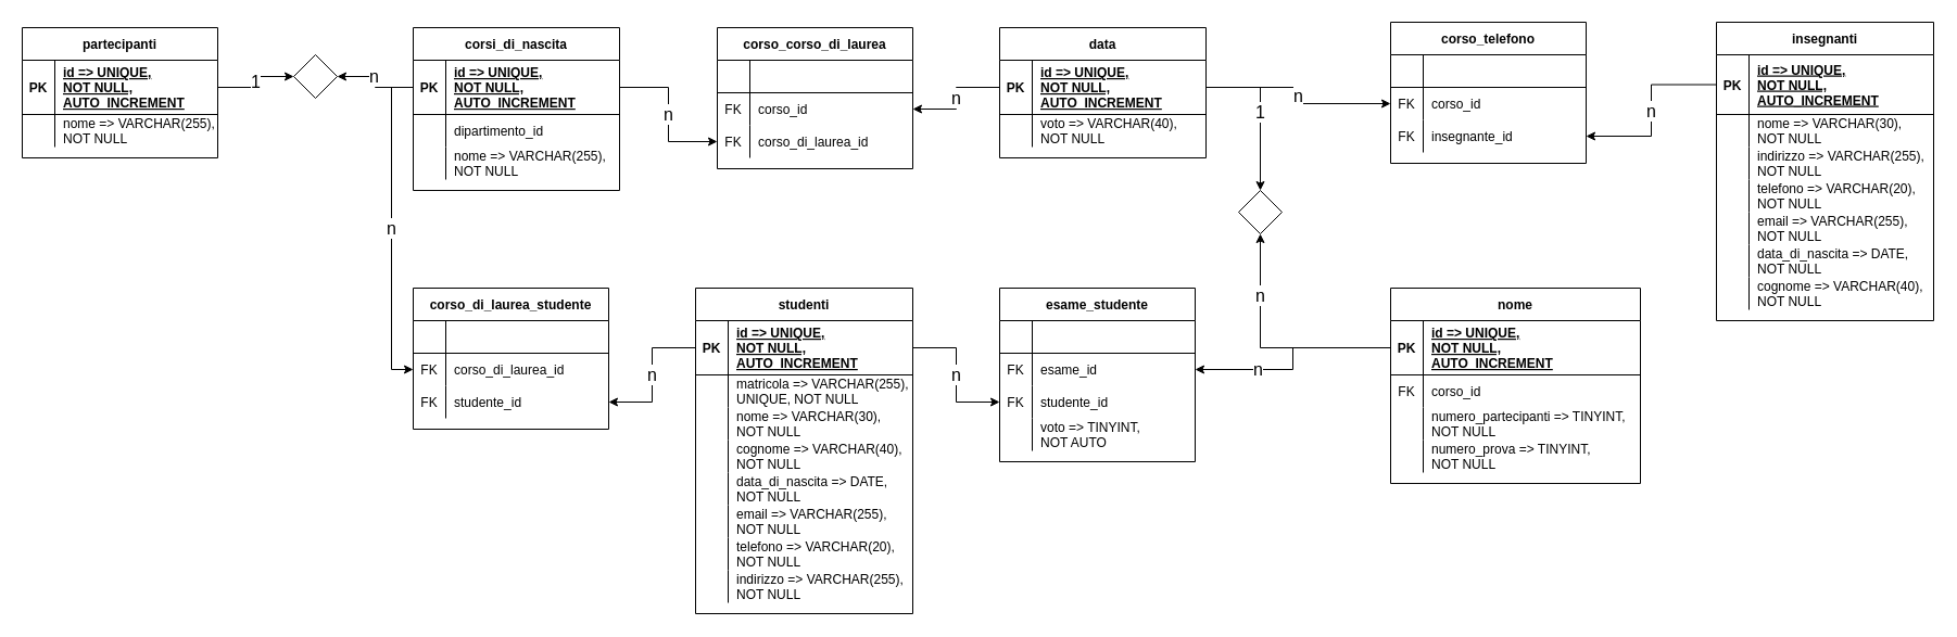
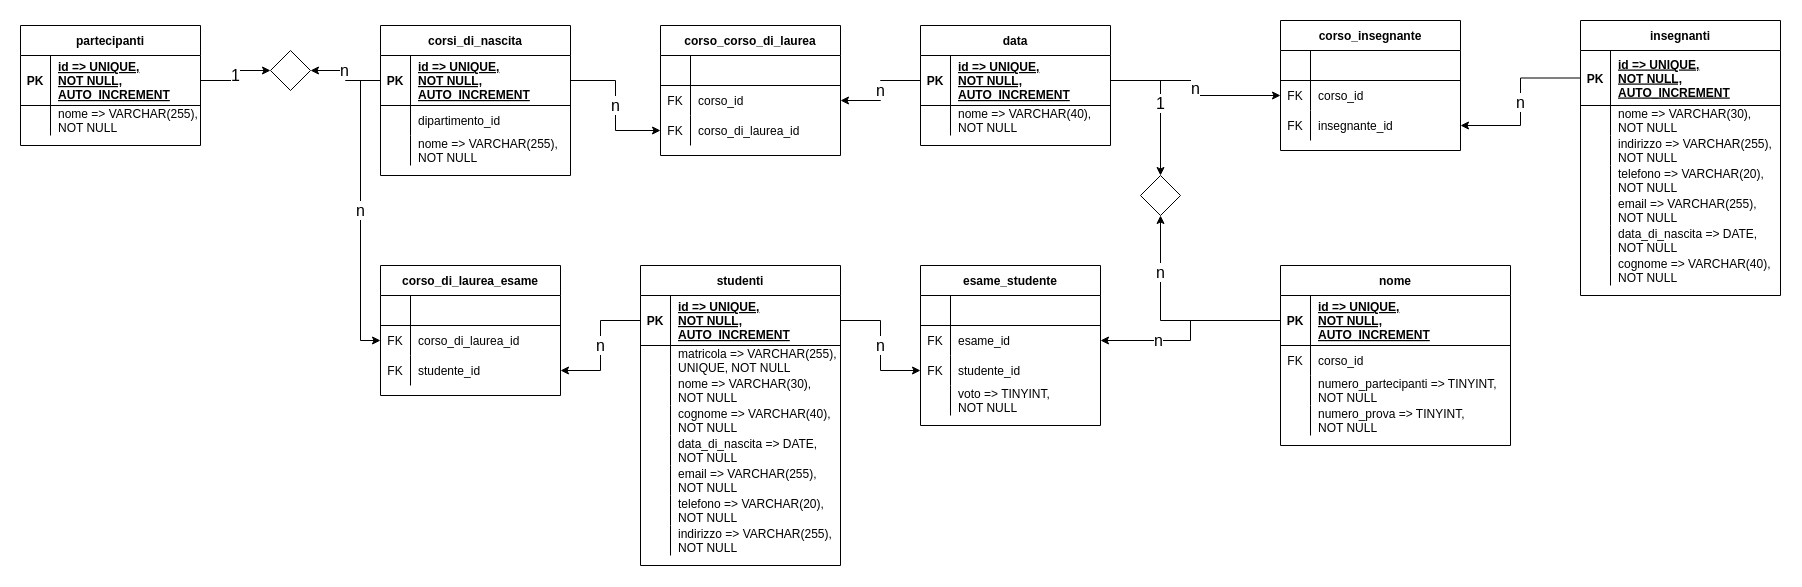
- <mxCell id="119" value="corso_telefono" style="shape=table;startSize=30;container=1;collapsible=1;childLayout=tableLayout;fixedRows=1;rowLines=0;fontStyle=1;align=center;resizeLast=1;" vertex="1" parent="1"><mxGeometry x="1280" y="20" width="180" height="130" as="geometry" /></mxCell>
+ <mxCell id="119" value="corso_insegnante" style="shape=table;startSize=30;container=1;collapsible=1;childLayout=tableLayout;fixedRows=1;rowLines=0;fontStyle=1;align=center;resizeLast=1;" vertex="1" parent="1"><mxGeometry x="1280" y="20" width="180" height="130" as="geometry" /></mxCell>
- <mxCell id="83" value="voto =&gt; VARCHAR(40),&#10;NOT NULL" style="shape=partialRectangle;connectable=0;fillColor=none;top=0;left=0;bottom=0;right=0;align=left;spacingLeft=6;overflow=hidden;" parent="81" vertex="1"><mxGeometry x="30" width="160" height="30" as="geometry"><mxRectangle width="160" height="30" as="alternateBounds" /></mxGeometry></mxCell>
+ <mxCell id="83" value="nome =&gt; VARCHAR(40),&#10;NOT NULL" style="shape=partialRectangle;connectable=0;fillColor=none;top=0;left=0;bottom=0;right=0;align=left;spacingLeft=6;overflow=hidden;" parent="81" vertex="1"><mxGeometry x="30" width="160" height="30" as="geometry"><mxRectangle width="160" height="30" as="alternateBounds" /></mxGeometry></mxCell>
- <mxCell id="44" value="corso_di_laurea_studente" style="shape=table;startSize=30;container=1;collapsible=1;childLayout=tableLayout;fixedRows=1;rowLines=0;fontStyle=1;align=center;resizeLast=1;" vertex="1" parent="1"><mxGeometry x="380" y="265" width="180" height="130" as="geometry" /></mxCell>
+ <mxCell id="44" value="corso_di_laurea_esame" style="shape=table;startSize=30;container=1;collapsible=1;childLayout=tableLayout;fixedRows=1;rowLines=0;fontStyle=1;align=center;resizeLast=1;" vertex="1" parent="1"><mxGeometry x="380" y="265" width="180" height="130" as="geometry" /></mxCell>
- <mxCell id="66" value="voto =&gt; TINYINT,&#10;NOT AUTO" style="shape=partialRectangle;connectable=0;fillColor=none;top=0;left=0;bottom=0;right=0;align=left;spacingLeft=6;overflow=hidden;" vertex="1" parent="64"><mxGeometry x="30" width="150" height="30" as="geometry"><mxRectangle width="150" height="30" as="alternateBounds" /></mxGeometry></mxCell>
+ <mxCell id="66" value="voto =&gt; TINYINT,&#10;NOT NULL" style="shape=partialRectangle;connectable=0;fillColor=none;top=0;left=0;bottom=0;right=0;align=left;spacingLeft=6;overflow=hidden;" vertex="1" parent="64"><mxGeometry x="30" width="150" height="30" as="geometry"><mxRectangle width="150" height="30" as="alternateBounds" /></mxGeometry></mxCell>
